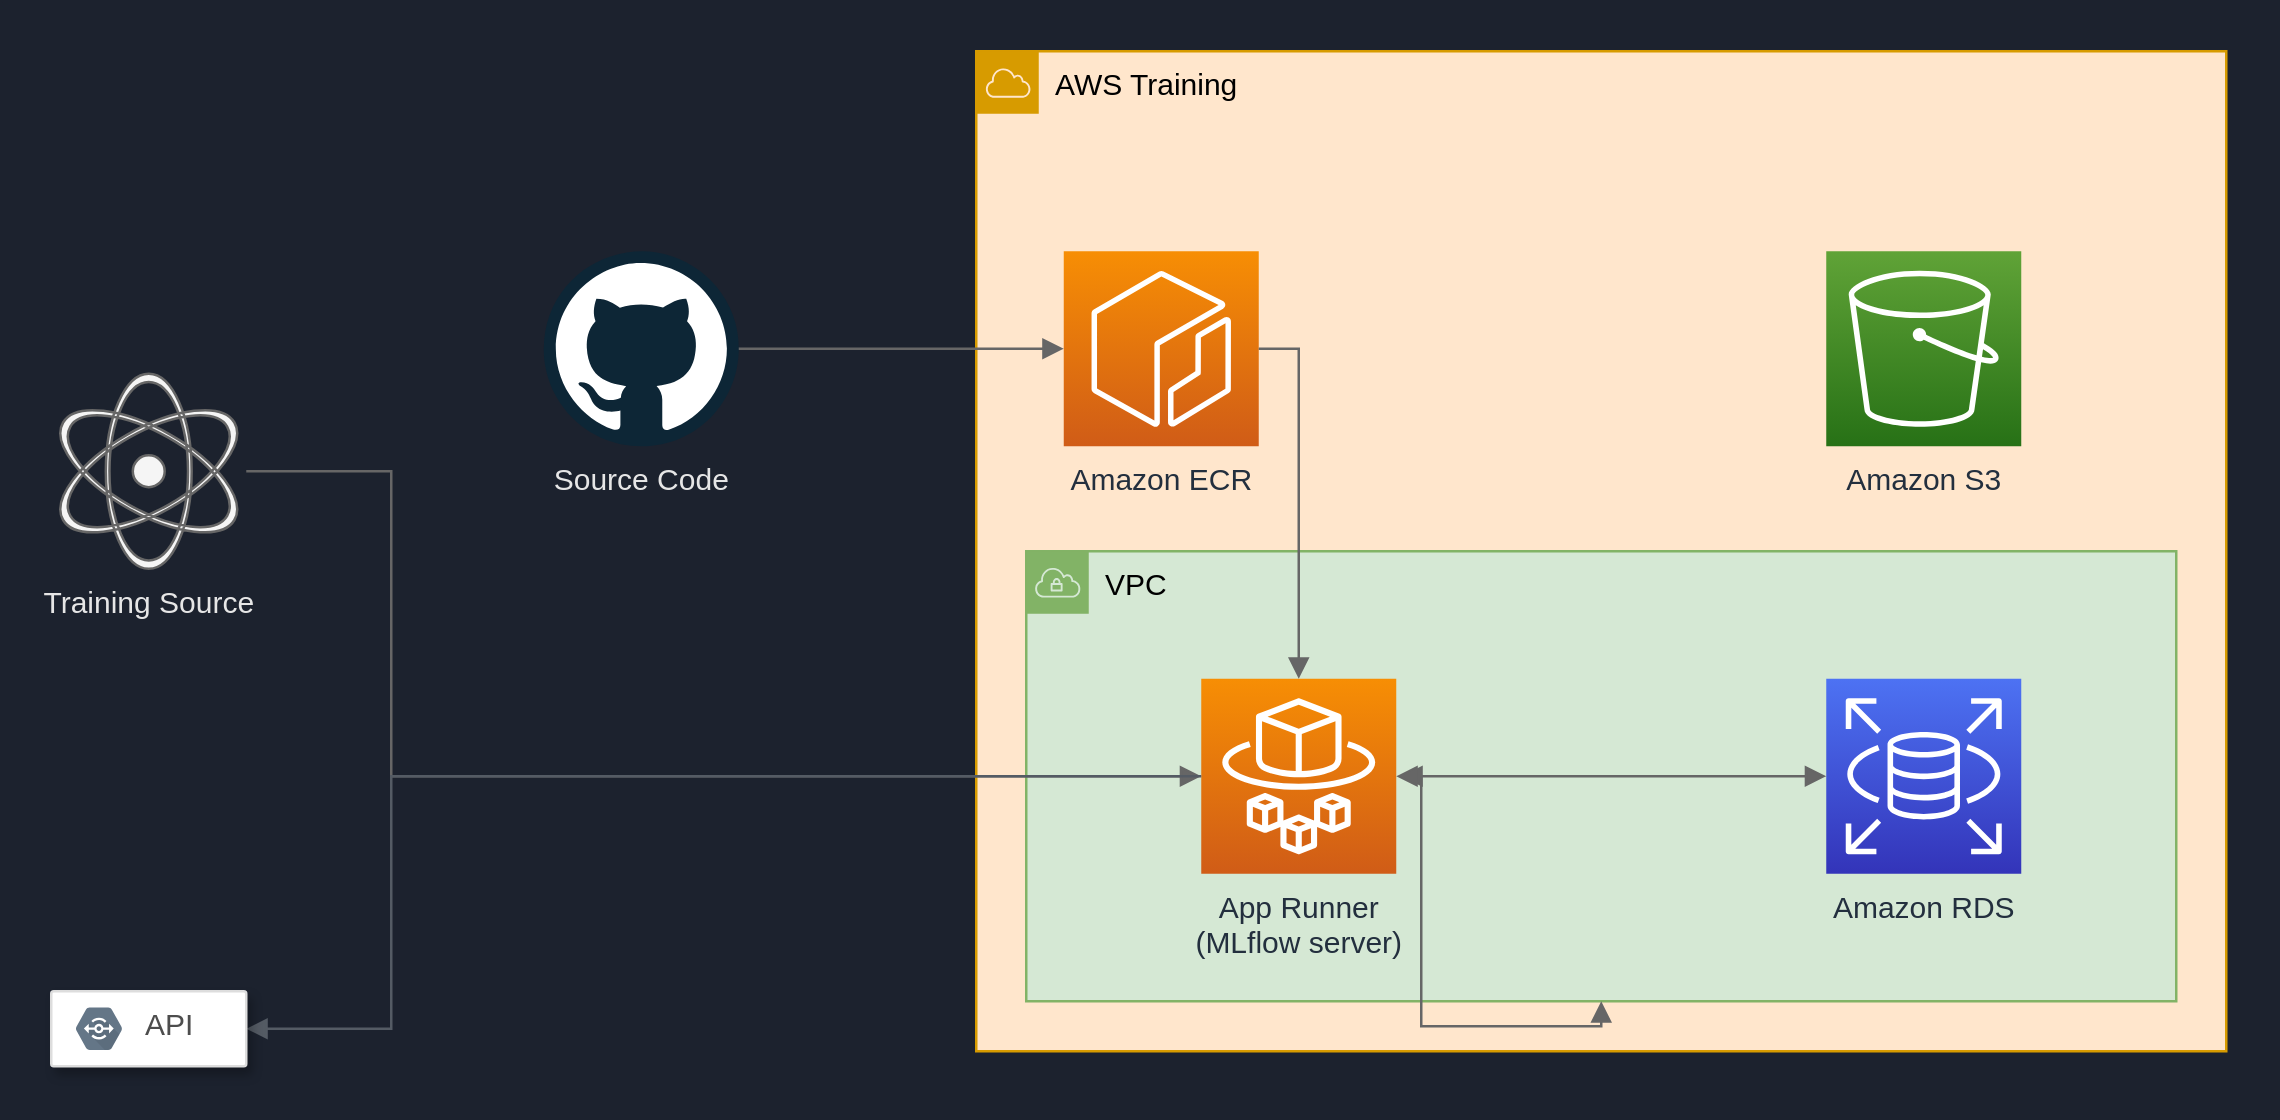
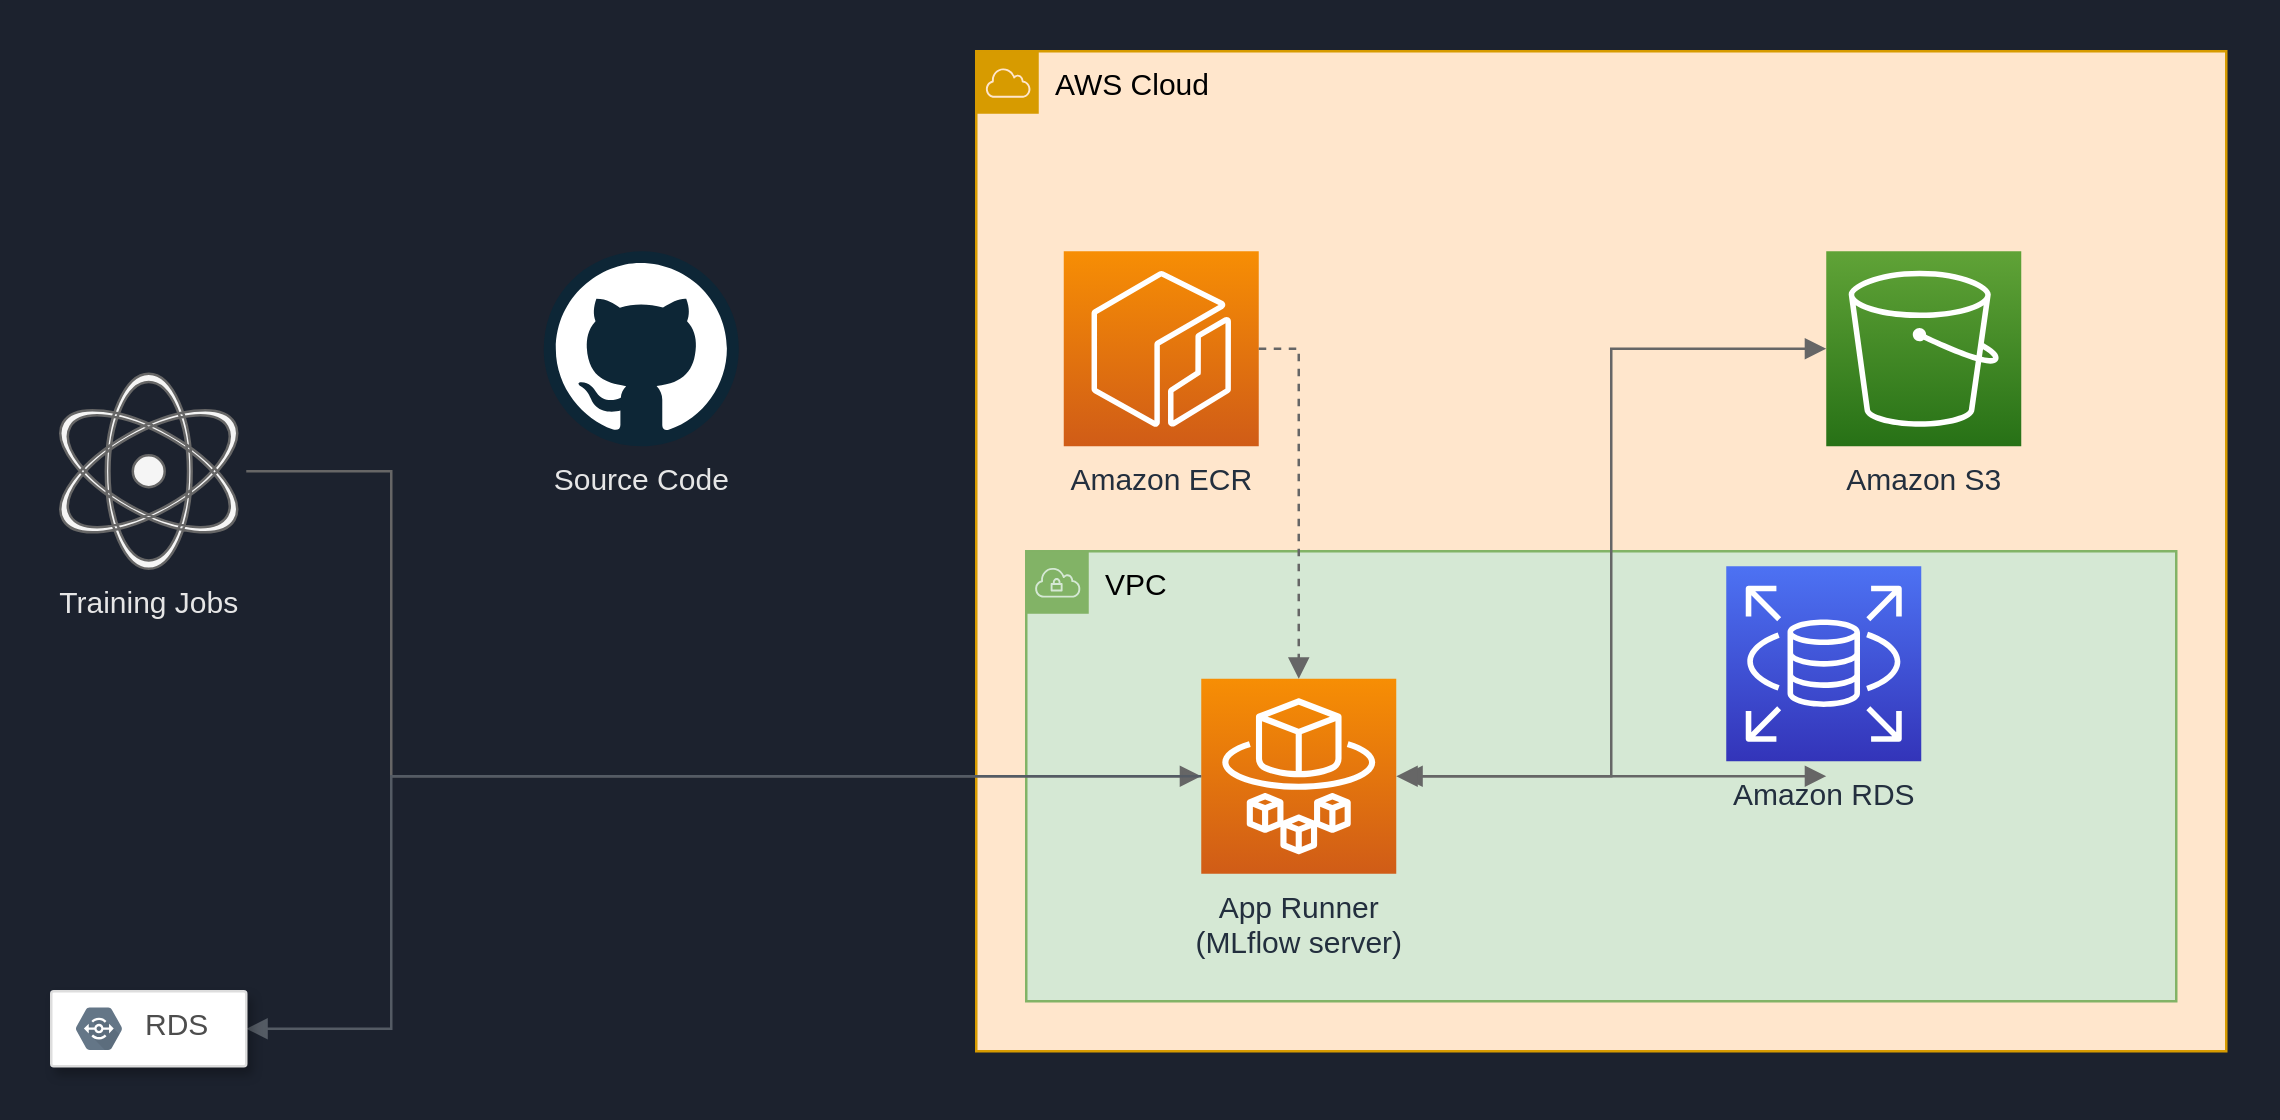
- <mxCell id="3" value="AWS Training" style="outlineConnect=0;html=1;whiteSpace=wrap;fontSize=12;fontStyle=0;shape=mxgraph.aws4.group;grIcon=mxgraph.aws4.group_aws_cloud;strokeColor=#d79b00;fillColor=#ffe6cc;verticalAlign=top;align=left;spacingLeft=30;dashed=0;" vertex="1" parent="2"><mxGeometry x="370" width="500" height="400" as="geometry" /></mxCell>
+ <mxCell id="3" value="AWS Cloud" style="outlineConnect=0;html=1;whiteSpace=wrap;fontSize=12;fontStyle=0;shape=mxgraph.aws4.group;grIcon=mxgraph.aws4.group_aws_cloud;strokeColor=#d79b00;fillColor=#ffe6cc;verticalAlign=top;align=left;spacingLeft=30;dashed=0;" vertex="1" parent="2"><mxGeometry x="370" width="500" height="400" as="geometry" /></mxCell>
- <mxCell id="11" value="" style="edgeStyle=orthogonalEdgeStyle;html=1;endArrow=block;elbow=vertical;startArrow=none;endFill=1;strokeColor=#666666;rounded=0;fillColor=#f5f5f5;" edge="1" parent="2" source="5" target="6"><mxGeometry width="100" relative="1" as="geometry"><mxPoint x="290" y="120" as="sourcePoint" /><mxPoint x="390" y="120" as="targetPoint" /></mxGeometry></mxCell>
- <mxCell id="15" value="" style="edgeStyle=orthogonalEdgeStyle;html=1;endArrow=block;elbow=vertical;startArrow=none;endFill=1;strokeColor=#666666;rounded=0;exitX=1;exitY=0.5;exitDx=0;exitDy=0;exitPerimeter=0;fillColor=#f5f5f5;" edge="1" parent="2" source="6" target="10"><mxGeometry width="100" relative="1" as="geometry"><mxPoint x="290" y="-50" as="sourcePoint" /><mxPoint x="390" y="-50" as="targetPoint" /><Array as="points"><mxPoint x="499" y="119" /></Array></mxGeometry></mxCell>
+ <mxCell id="15" value="" style="edgeStyle=orthogonalEdgeStyle;html=1;endArrow=block;elbow=vertical;startArrow=none;endFill=1;strokeColor=#666666;rounded=0;exitX=1;exitY=0.5;exitDx=0;exitDy=0;exitPerimeter=0;fillColor=#f5f5f5;dashed=1;" edge="1" parent="2" source="6" target="10"><mxGeometry width="100" relative="1" as="geometry"><mxPoint x="290" y="-50" as="sourcePoint" /><mxPoint x="390" y="-50" as="targetPoint" /><Array as="points"><mxPoint x="499" y="119" /></Array></mxGeometry></mxCell>
- <mxCell id="9" value="Training Source" style="shape=mxgraph.signs.science.nuclear_2;html=1;pointerEvents=1;fillColor=#f5f5f5;strokeColor=#666666;verticalLabelPosition=bottom;verticalAlign=top;align=center;fontColor=#E6E6E6;" vertex="1" parent="2"><mxGeometry y="129" width="78" height="78" as="geometry" /></mxCell>
+ <mxCell id="9" value="Training Jobs" style="shape=mxgraph.signs.science.nuclear_2;html=1;pointerEvents=1;fillColor=#f5f5f5;strokeColor=#666666;verticalLabelPosition=bottom;verticalAlign=top;align=center;fontColor=#E6E6E6;" vertex="1" parent="2"><mxGeometry y="129" width="78" height="78" as="geometry" /></mxCell>
- <mxCell id="8" value="Amazon RDS" style="points=[[0,0,0],[0.25,0,0],[0.5,0,0],[0.75,0,0],[1,0,0],[0,1,0],[0.25,1,0],[0.5,1,0],[0.75,1,0],[1,1,0],[0,0.25,0],[0,0.5,0],[0,0.75,0],[1,0.25,0],[1,0.5,0],[1,0.75,0]];outlineConnect=0;fontColor=#232F3E;gradientColor=#4D72F3;gradientDirection=north;fillColor=#3334B9;strokeColor=#ffffff;dashed=0;verticalLabelPosition=bottom;verticalAlign=top;align=center;html=1;fontSize=12;fontStyle=0;aspect=fixed;shape=mxgraph.aws4.resourceIcon;resIcon=mxgraph.aws4.rds;" vertex="1" parent="2"><mxGeometry x="710" y="251" width="78" height="78" as="geometry" /></mxCell>
+ <mxCell id="8" value="Amazon RDS" style="points=[[0,0,0],[0.25,0,0],[0.5,0,0],[0.75,0,0],[1,0,0],[0,1,0],[0.25,1,0],[0.5,1,0],[0.75,1,0],[1,1,0],[0,0.25,0],[0,0.5,0],[0,0.75,0],[1,0.25,0],[1,0.5,0],[1,0.75,0]];outlineConnect=0;fontColor=#232F3E;gradientColor=#4D72F3;gradientDirection=north;fillColor=#3334B9;strokeColor=#ffffff;dashed=0;verticalLabelPosition=bottom;verticalAlign=top;align=center;html=1;fontSize=12;fontStyle=0;aspect=fixed;shape=mxgraph.aws4.resourceIcon;resIcon=mxgraph.aws4.rds;" vertex="1" parent="2"><mxGeometry x="670" y="206" width="78" height="78" as="geometry" /></mxCell>
- <mxCell id="14" value="" style="edgeStyle=orthogonalEdgeStyle;html=1;endArrow=block;elbow=vertical;startArrow=block;startFill=1;endFill=1;strokeColor=#666666;rounded=0;exitX=1;exitY=0.5;exitDx=0;exitDy=0;exitPerimeter=0;fillColor=#f5f5f5;" edge="1" parent="2" source="10" target="4"><mxGeometry width="100" relative="1" as="geometry"><mxPoint x="610" y="430" as="sourcePoint" /><mxPoint x="710" y="430" as="targetPoint" /></mxGeometry></mxCell>
+ <mxCell id="14" value="" style="edgeStyle=orthogonalEdgeStyle;html=1;endArrow=block;elbow=vertical;startArrow=block;startFill=1;endFill=1;strokeColor=#666666;rounded=0;exitX=1;exitY=0.5;exitDx=0;exitDy=0;exitPerimeter=0;entryX=0;entryY=0.5;entryDx=0;entryDy=0;entryPerimeter=0;fillColor=#f5f5f5;" edge="1" parent="2" source="10" target="7"><mxGeometry width="100" relative="1" as="geometry"><mxPoint x="610" y="430" as="sourcePoint" /><mxPoint x="710" y="430" as="targetPoint" /></mxGeometry></mxCell>
- <mxCell id="19" value="API" style="dashed=0;connectable=0;fillColor=#647687;strokeColor=#314354;shape=mxgraph.gcp2.hexIcon;prIcon=developer_portal;part=1;labelPosition=right;verticalLabelPosition=middle;align=left;verticalAlign=middle;spacingLeft=0;fontSize=12;aspect=fixed;spacing=0;labelBorderColor=none;labelBackgroundColor=none;html=1;spacingBottom=-36;fontColor=#4D4D4D;" vertex="1" parent="17"><mxGeometry x="5" y="19.5" width="28.21" height="25" as="geometry"><mxPoint x="5" y="-19.5" as="offset" /></mxGeometry></mxCell>
+ <mxCell id="19" value="RDS" style="dashed=0;connectable=0;fillColor=#647687;strokeColor=#314354;shape=mxgraph.gcp2.hexIcon;prIcon=developer_portal;part=1;labelPosition=right;verticalLabelPosition=middle;align=left;verticalAlign=middle;spacingLeft=0;fontSize=12;aspect=fixed;spacing=0;labelBorderColor=none;labelBackgroundColor=none;html=1;spacingBottom=-36;fontColor=#4D4D4D;" vertex="1" parent="17"><mxGeometry x="5" y="19.5" width="28.21" height="25" as="geometry"><mxPoint x="5" y="-19.5" as="offset" /></mxGeometry></mxCell>
